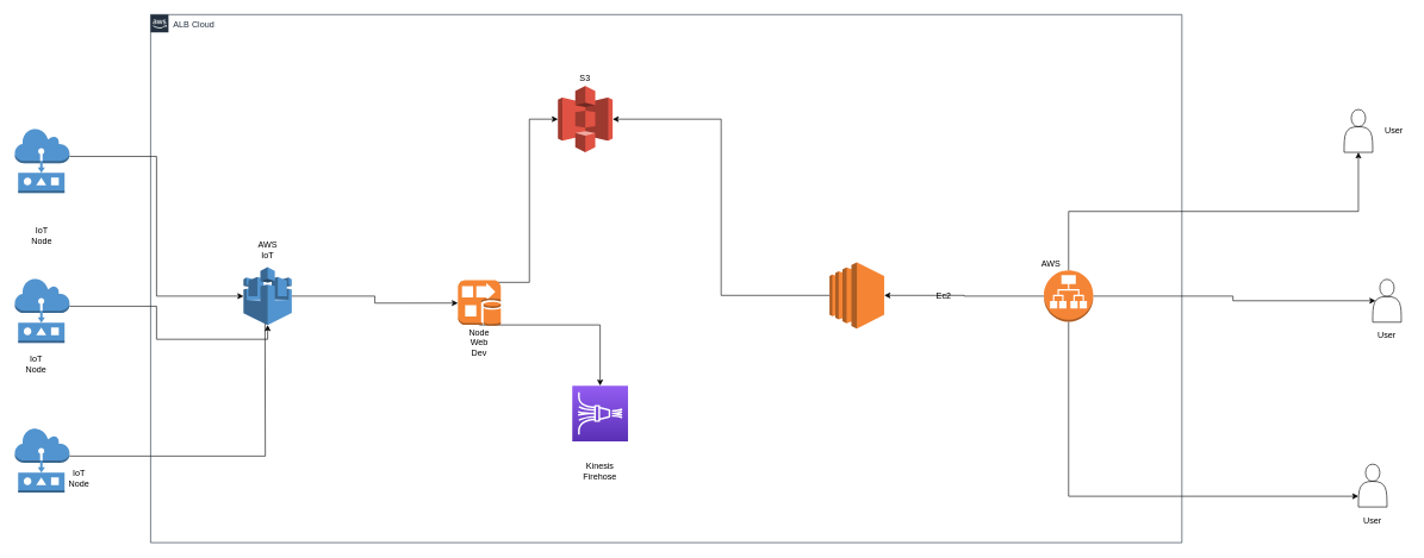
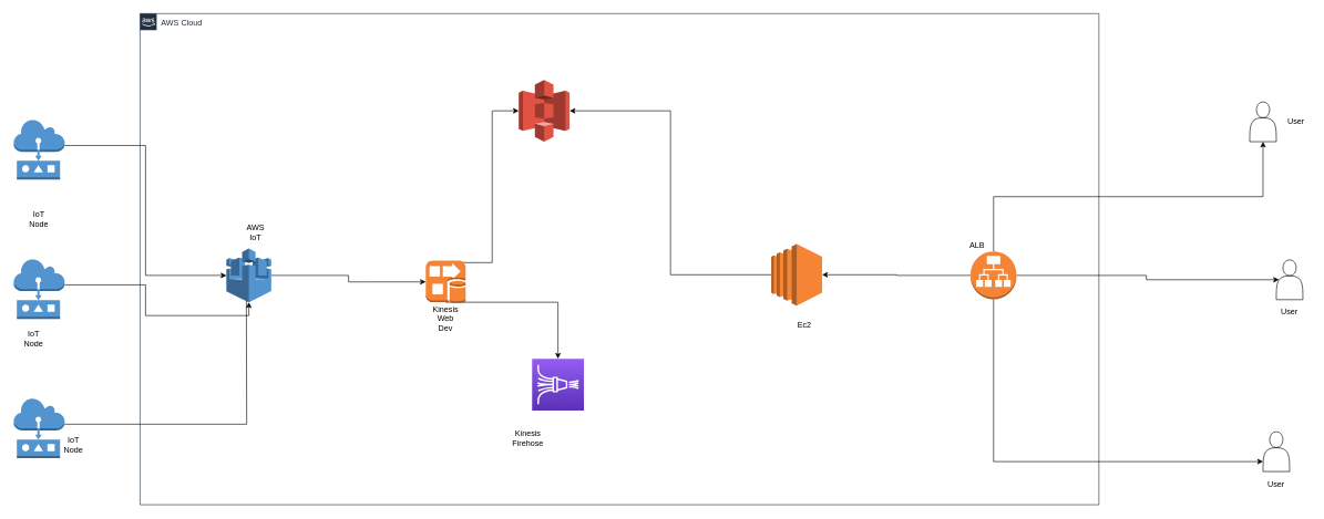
- <mxCell id="8" value="ALB Cloud" style="points=[[0,0],[0.25,0],[0.5,0],[0.75,0],[1,0],[1,0.25],[1,0.5],[1,0.75],[1,1],[0.75,1],[0.5,1],[0.25,1],[0,1],[0,0.75],[0,0.5],[0,0.25]];outlineConnect=0;gradientColor=none;html=1;whiteSpace=wrap;fontSize=12;fontStyle=0;shape=mxgraph.aws4.group;grIcon=mxgraph.aws4.group_aws_cloud_alt;strokeColor=#232F3E;fillColor=none;verticalAlign=top;align=left;spacingLeft=30;fontColor=#232F3E;dashed=0;" vertex="1" parent="1"><mxGeometry x="210" y="20" width="1443" height="740" as="geometry" /></mxCell>
+ <mxCell id="8" value="AWS Cloud" style="points=[[0,0],[0.25,0],[0.5,0],[0.75,0],[1,0],[1,0.25],[1,0.5],[1,0.75],[1,1],[0.75,1],[0.5,1],[0.25,1],[0,1],[0,0.75],[0,0.5],[0,0.25]];outlineConnect=0;gradientColor=none;html=1;whiteSpace=wrap;fontSize=12;fontStyle=0;shape=mxgraph.aws4.group;grIcon=mxgraph.aws4.group_aws_cloud_alt;strokeColor=#232F3E;fillColor=none;verticalAlign=top;align=left;spacingLeft=30;fontColor=#232F3E;dashed=0;" vertex="1" parent="1"><mxGeometry x="210" y="20" width="1443" height="740" as="geometry" /></mxCell>
- <mxCell id="32" value="S3" style="text;html=1;strokeColor=none;fillColor=none;align=center;verticalAlign=middle;whiteSpace=wrap;rounded=0;" vertex="1" parent="1"><mxGeometry x="798.25" y="100" width="40" height="20" as="geometry" /></mxCell>
- <mxCell id="29" value="AWS IoT" style="text;html=1;strokeColor=none;fillColor=none;align=center;verticalAlign=middle;whiteSpace=wrap;rounded=0;" vertex="1" parent="1"><mxGeometry x="354" y="340" width="40" height="20" as="geometry" /></mxCell>
+ <mxCell id="29" value="AWS IoT" style="text;html=1;strokeColor=none;fillColor=none;align=center;verticalAlign=middle;whiteSpace=wrap;rounded=0;" vertex="1" parent="1"><mxGeometry x="364" y="340" width="40" height="20" as="geometry" /></mxCell>
- <mxCell id="34" value="AWS" style="text;html=1;strokeColor=none;fillColor=none;align=center;verticalAlign=middle;whiteSpace=wrap;rounded=0;" vertex="1" parent="1"><mxGeometry x="1450" y="360" width="40" height="20" as="geometry" /></mxCell>
+ <mxCell id="34" value="ALB" style="text;html=1;strokeColor=none;fillColor=none;align=center;verticalAlign=middle;whiteSpace=wrap;rounded=0;" vertex="1" parent="1"><mxGeometry x="1450" y="360" width="40" height="20" as="geometry" /></mxCell>
- <mxCell id="33" value="Ec2" style="text;html=1;strokeColor=none;fillColor=none;align=center;verticalAlign=middle;whiteSpace=wrap;rounded=0;" vertex="1" parent="1"><mxGeometry x="1300" y="405" width="40" height="20" as="geometry" /></mxCell>
+ <mxCell id="33" value="Ec2" style="text;html=1;strokeColor=none;fillColor=none;align=center;verticalAlign=middle;whiteSpace=wrap;rounded=0;" vertex="1" parent="1"><mxGeometry x="1190" y="480" width="40" height="20" as="geometry" /></mxCell>
- <mxCell id="30" value="Node Web Dev" style="text;html=1;strokeColor=none;fillColor=none;align=center;verticalAlign=middle;whiteSpace=wrap;rounded=0;" vertex="1" parent="1"><mxGeometry x="650" y="470" width="40" height="20" as="geometry" /></mxCell>
+ <mxCell id="30" value="Kinesis Web Dev" style="text;html=1;strokeColor=none;fillColor=none;align=center;verticalAlign=middle;whiteSpace=wrap;rounded=0;" vertex="1" parent="1"><mxGeometry x="650" y="470" width="40" height="20" as="geometry" /></mxCell>
- <mxCell id="31" value="Kinesis Firehose" style="text;html=1;strokeColor=none;fillColor=none;align=center;verticalAlign=middle;whiteSpace=wrap;rounded=0;" vertex="1" parent="1"><mxGeometry x="819" y="650" width="40" height="20" as="geometry" /></mxCell>
+ <mxCell id="31" value="Kinesis Firehose" style="text;html=1;strokeColor=none;fillColor=none;align=center;verticalAlign=middle;whiteSpace=wrap;rounded=0;" vertex="1" parent="1"><mxGeometry x="774" y="650" width="40" height="20" as="geometry" /></mxCell>
